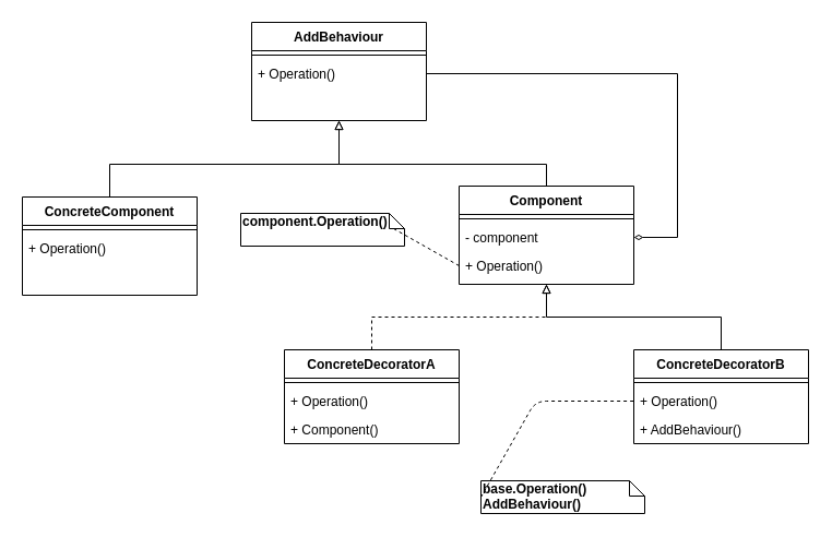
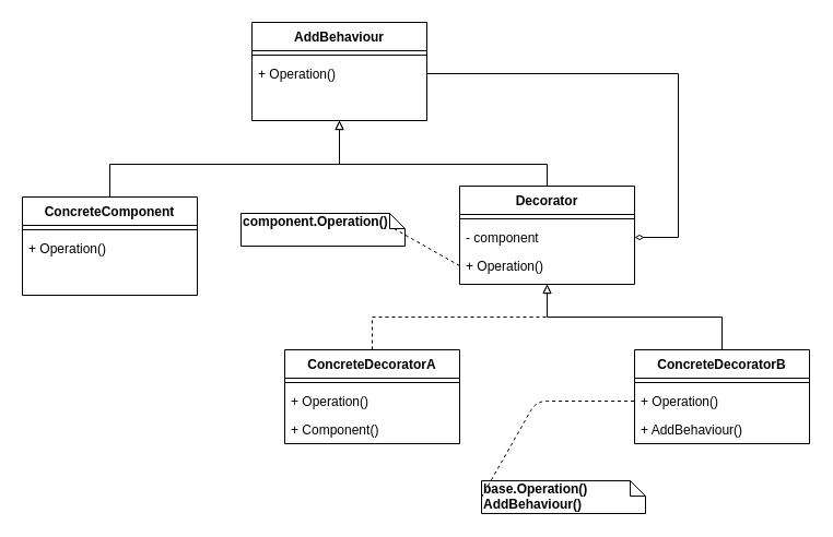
- <mxCell id="10" value="Component" style="swimlane;fontStyle=1;align=center;verticalAlign=top;childLayout=stackLayout;horizontal=1;startSize=26;horizontalStack=0;resizeParent=1;resizeLast=0;collapsible=1;marginBottom=0;rounded=0;shadow=0;strokeWidth=1;" vertex="1" parent="1" treatAsSingle="0"><mxGeometry x="420" y="170" width="160" height="90" as="geometry"><mxRectangle x="130" y="380" width="160" height="26" as="alternateBounds" /></mxGeometry></mxCell>
+ <mxCell id="10" value="Decorator" style="swimlane;fontStyle=1;align=center;verticalAlign=top;childLayout=stackLayout;horizontal=1;startSize=26;horizontalStack=0;resizeParent=1;resizeLast=0;collapsible=1;marginBottom=0;rounded=0;shadow=0;strokeWidth=1;" vertex="1" parent="1" treatAsSingle="0"><mxGeometry x="420" y="170" width="160" height="90" as="geometry"><mxRectangle x="130" y="380" width="160" height="26" as="alternateBounds" /></mxGeometry></mxCell>
